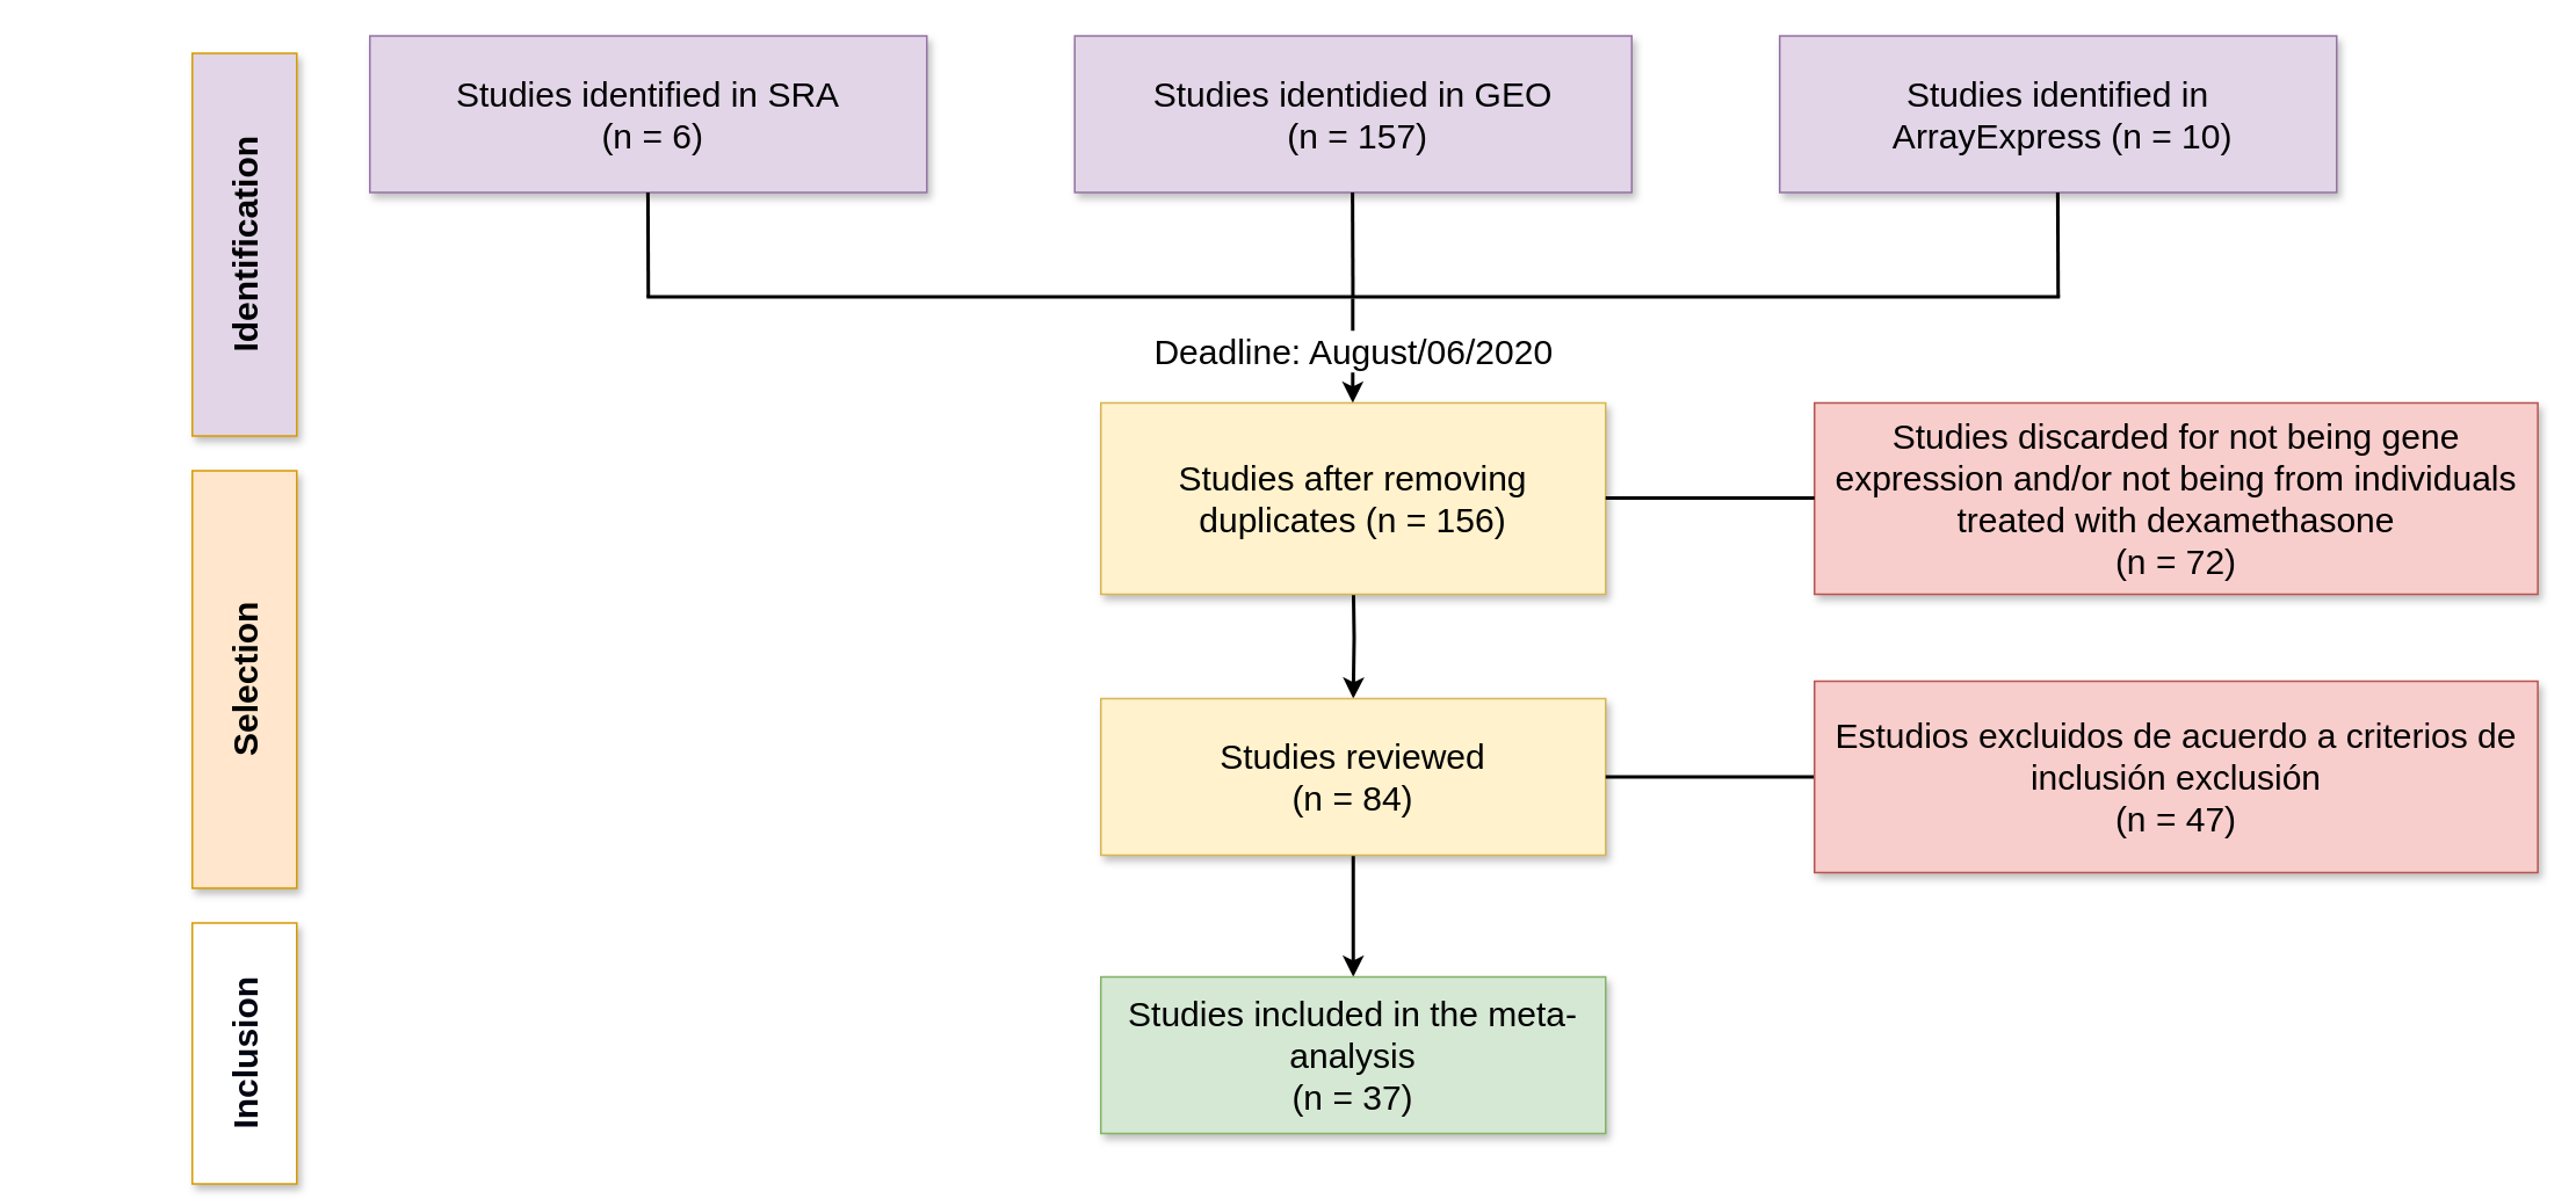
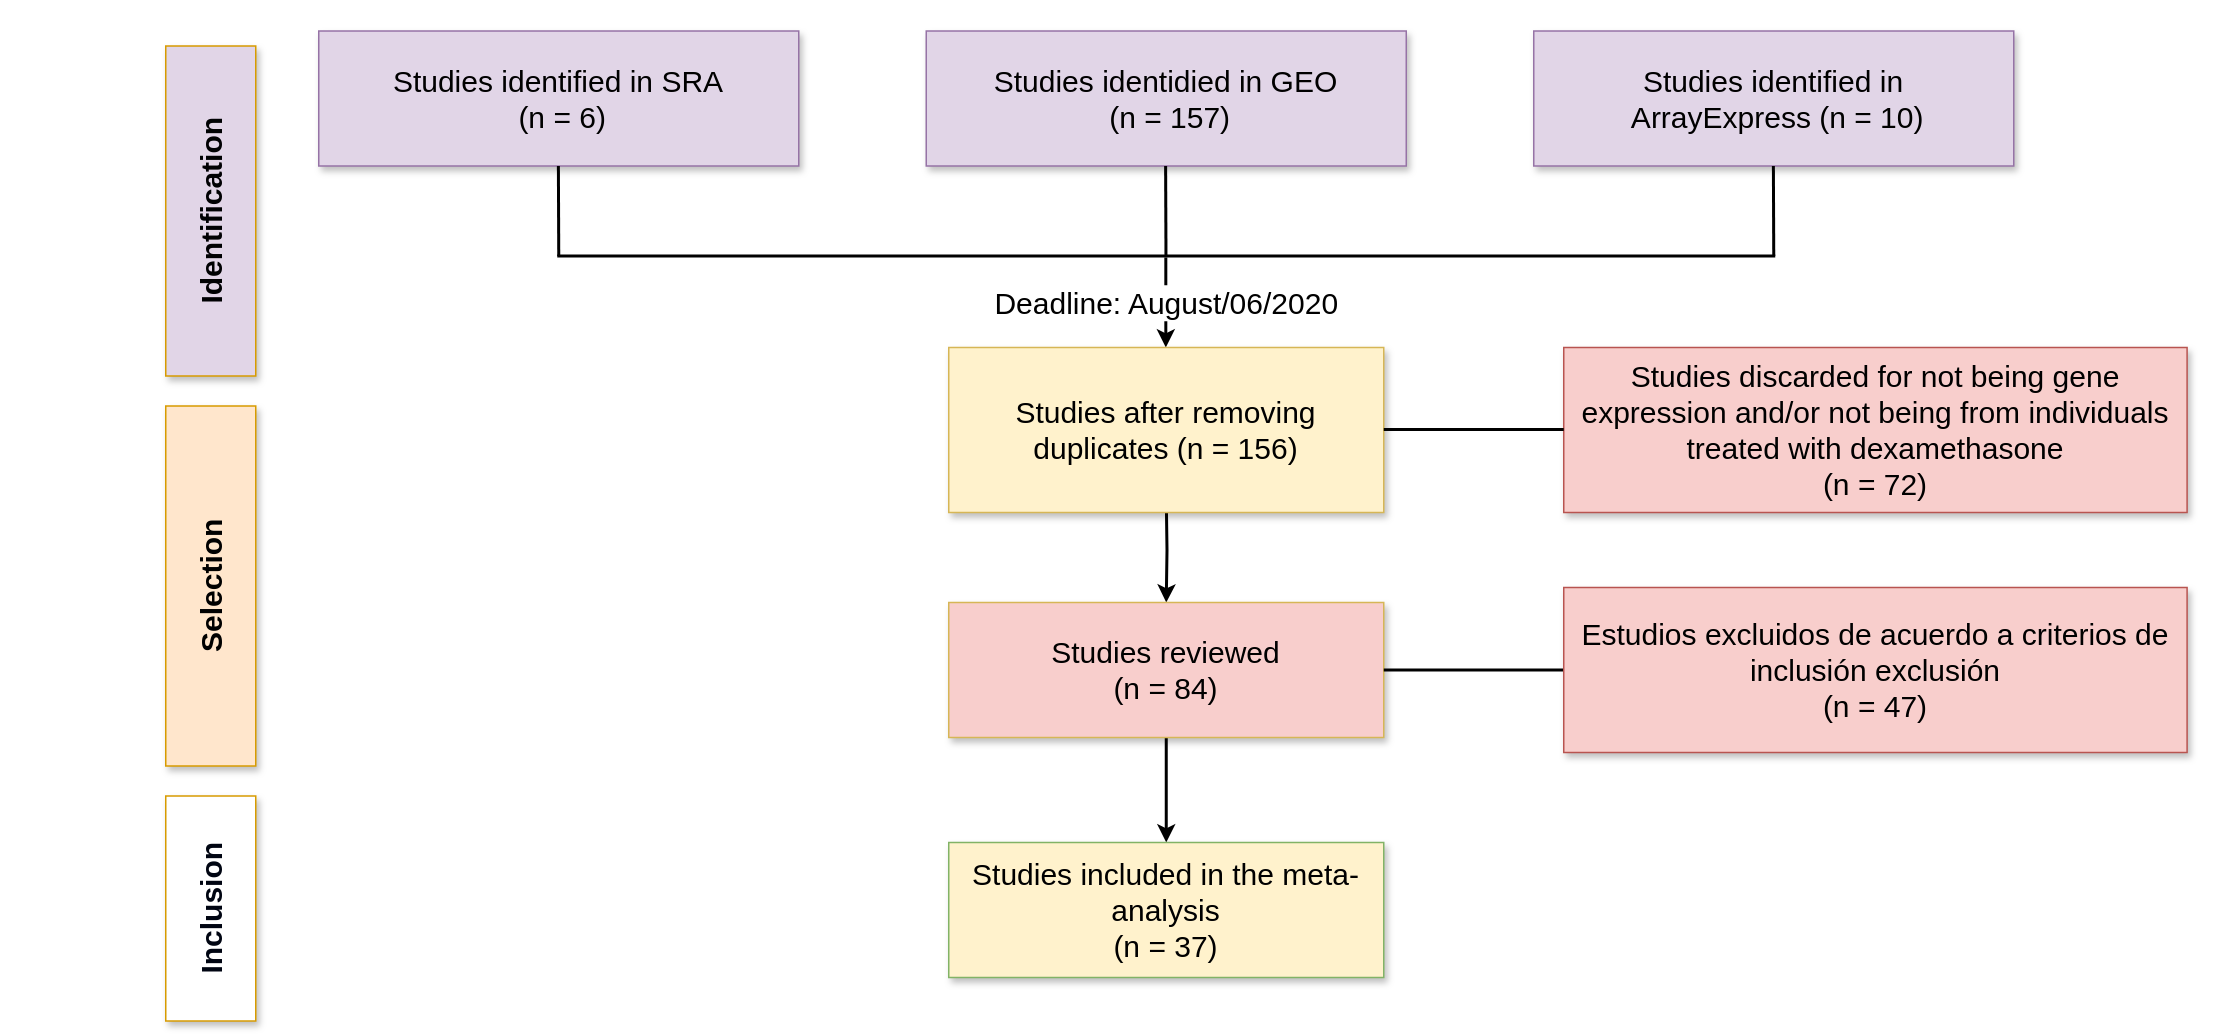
- <mxCell id="6" value="&lt;span style=&quot;font-size: 20px;&quot;&gt;Studies reviewed&lt;br&gt;(n = 84)&lt;/span&gt;" style="rounded=0;whiteSpace=wrap;html=1;direction=west;rotation=0;fillColor=#fff2cc;strokeColor=#d6b656;shadow=1;" parent="1" vertex="1"><mxGeometry x="632" y="401" width="290" height="90" as="geometry" /></mxCell>
+ <mxCell id="6" value="&lt;span style=&quot;font-size: 20px;&quot;&gt;Studies reviewed&lt;br&gt;(n = 84)&lt;/span&gt;" style="rounded=0;whiteSpace=wrap;html=1;direction=west;rotation=0;fillColor=#f8cecc;strokeColor=#d6b656;shadow=1;" parent="1" vertex="1"><mxGeometry x="632" y="401" width="290" height="90" as="geometry" /></mxCell>
- <mxCell id="12" value="&lt;span style=&quot;font-size: 20px;&quot;&gt;Studies included in the meta-analysis&lt;br&gt;(n = 37)&lt;/span&gt;" style="rounded=0;whiteSpace=wrap;html=1;direction=west;rotation=0;fillColor=#d5e8d4;strokeColor=#82b366;shadow=1;" parent="1" vertex="1"><mxGeometry x="632" y="561" width="290" height="90" as="geometry" /></mxCell>
+ <mxCell id="12" value="&lt;span style=&quot;font-size: 20px;&quot;&gt;Studies included in the meta-analysis&lt;br&gt;(n = 37)&lt;/span&gt;" style="rounded=0;whiteSpace=wrap;html=1;direction=west;rotation=0;fillColor=#fff2cc;strokeColor=#82b366;shadow=1;" parent="1" vertex="1"><mxGeometry x="632" y="561" width="290" height="90" as="geometry" /></mxCell>
